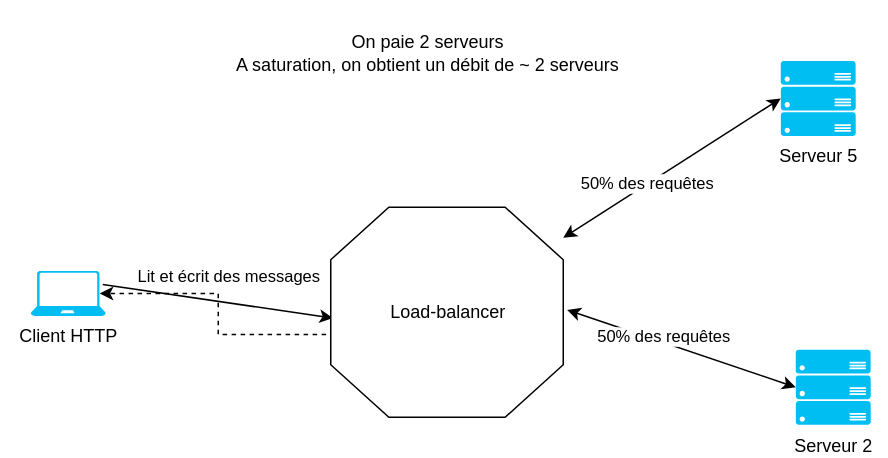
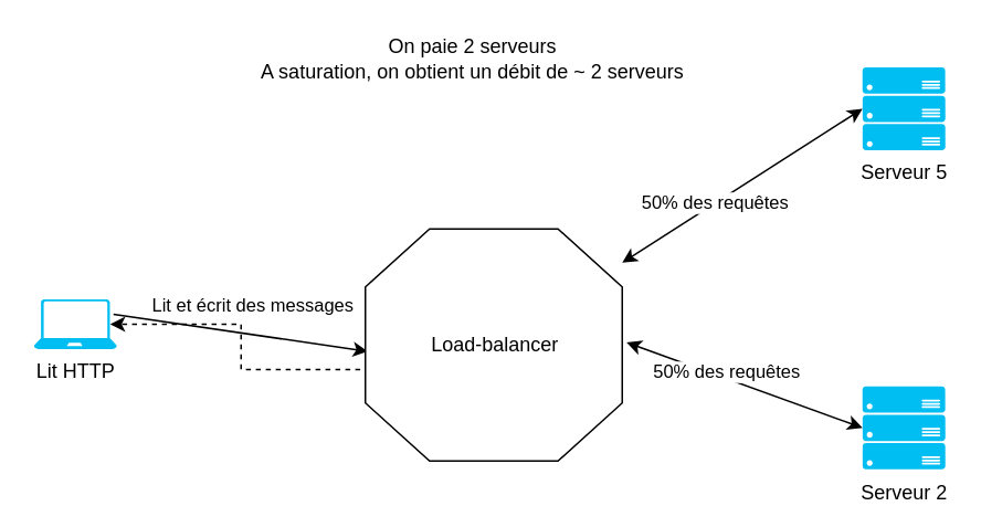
- <mxCell id="2" value="Client HTTP" style="verticalLabelPosition=bottom;html=1;verticalAlign=top;align=center;strokeColor=none;fillColor=#00BEF2;shape=mxgraph.azure.laptop;pointerEvents=1;" parent="1" vertex="1"><mxGeometry x="20" y="180" width="50" height="30" as="geometry" /></mxCell>
+ <mxCell id="2" value="Lit HTTP" style="verticalLabelPosition=bottom;html=1;verticalAlign=top;align=center;strokeColor=none;fillColor=#00BEF2;shape=mxgraph.azure.laptop;pointerEvents=1;" parent="1" vertex="1"><mxGeometry x="20" y="180" width="50" height="30" as="geometry" /></mxCell>
- <mxCell id="10" value="Serveur 2" style="verticalLabelPosition=bottom;html=1;verticalAlign=top;align=center;strokeColor=none;fillColor=#00BEF2;shape=mxgraph.azure.server_rack;" parent="1" vertex="1"><mxGeometry x="530" y="232.5" width="50" height="50" as="geometry" /></mxCell>
+ <mxCell id="10" value="Serveur 2" style="verticalLabelPosition=bottom;html=1;verticalAlign=top;align=center;strokeColor=none;fillColor=#00BEF2;shape=mxgraph.azure.server_rack;" parent="1" vertex="1"><mxGeometry x="520" y="232.5" width="50" height="50" as="geometry" /></mxCell>
